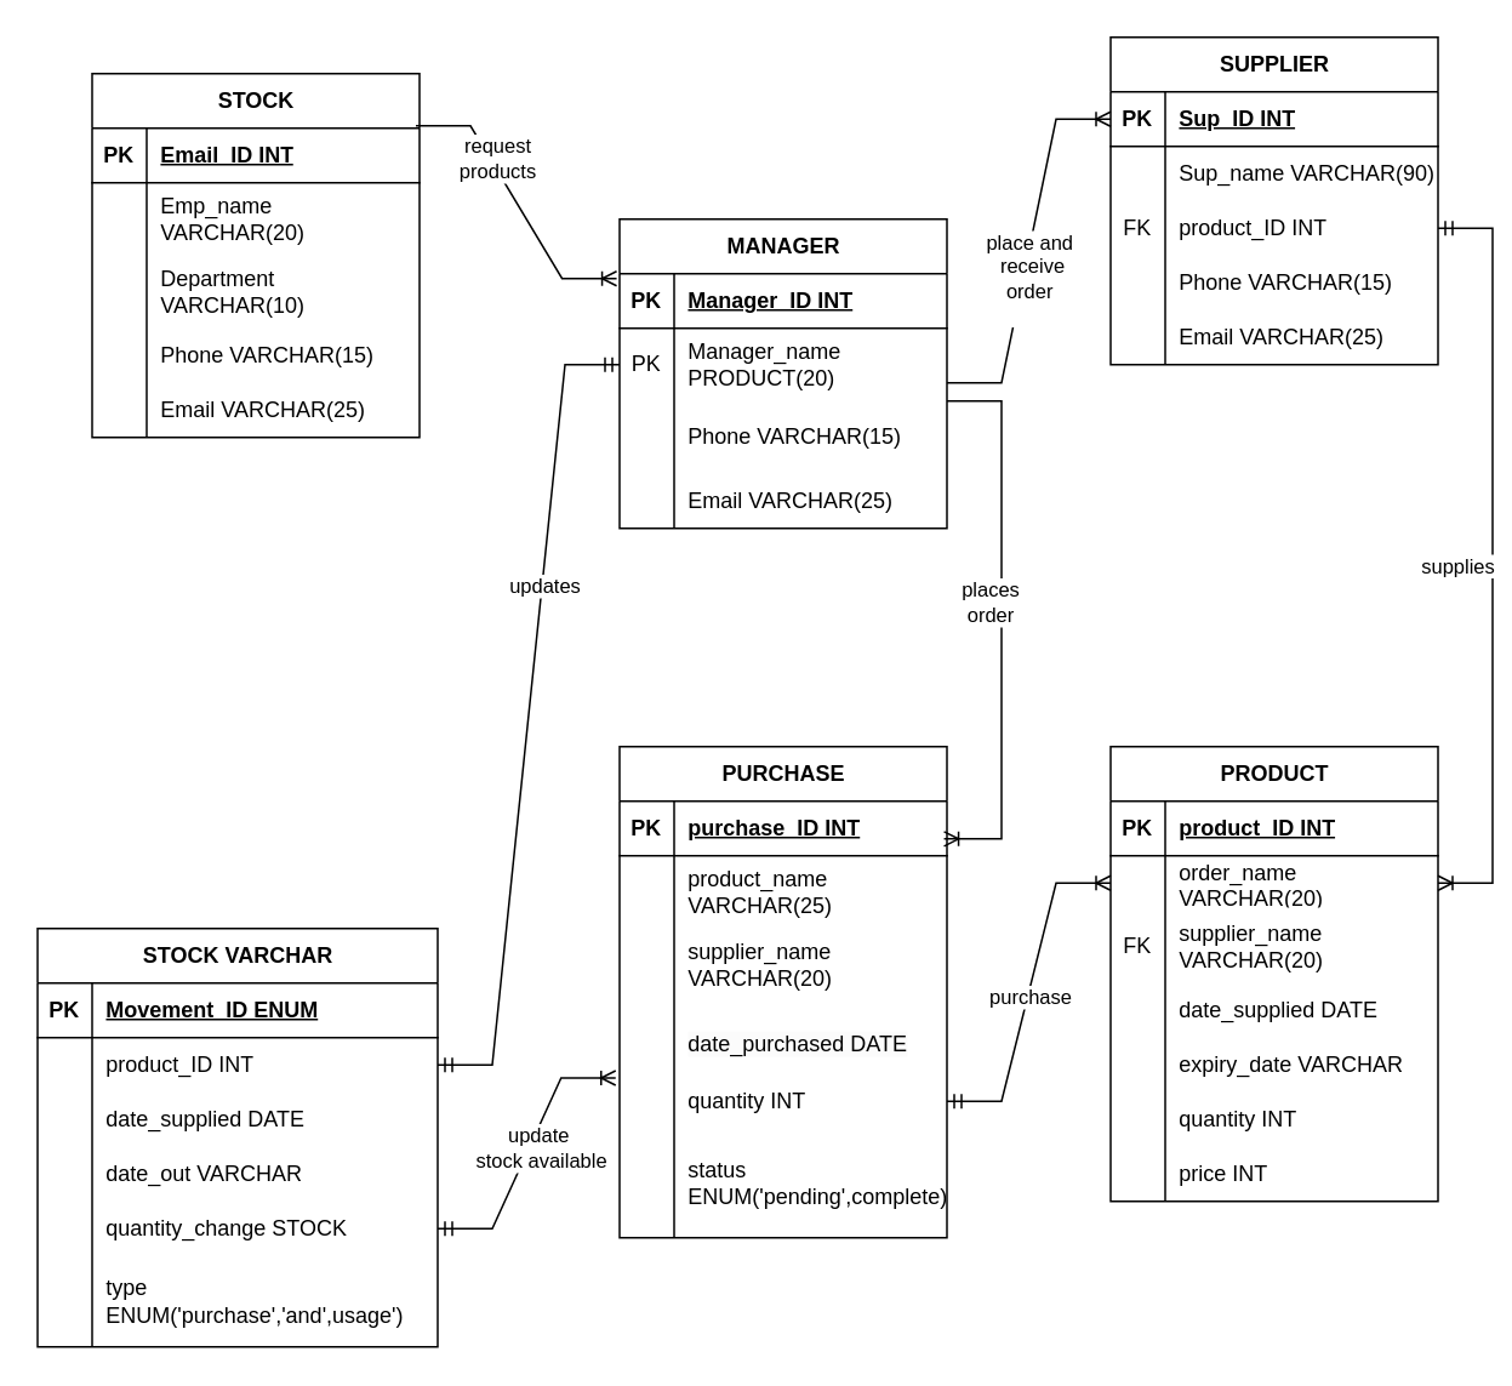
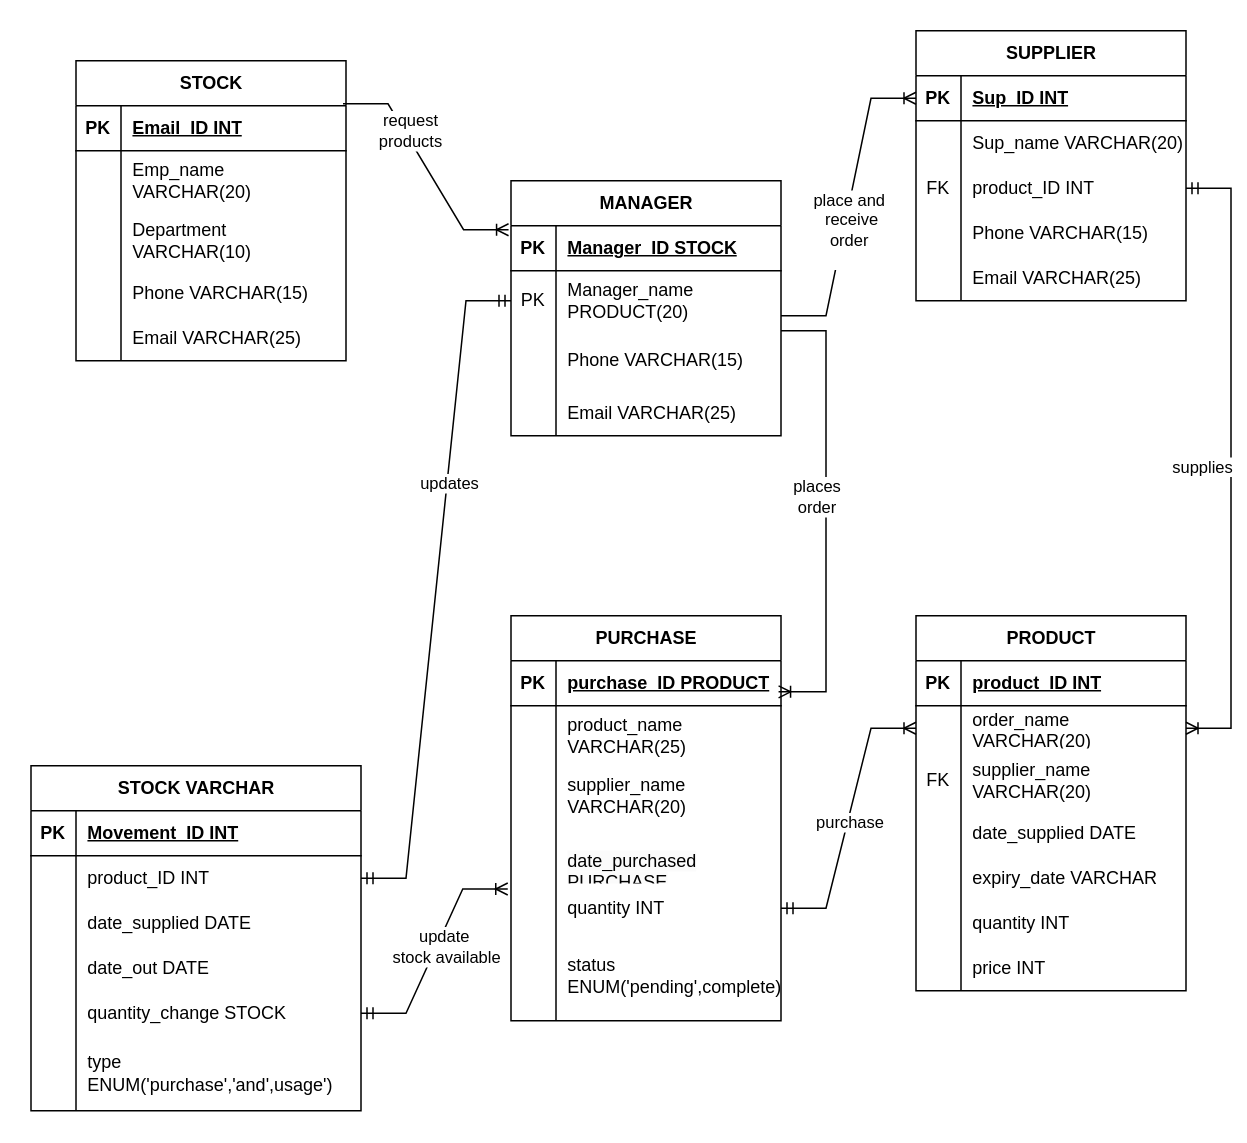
- <mxCell id="37" value="Sup_name VARCHAR(90)" style="shape=partialRectangle;connectable=0;fillColor=none;top=0;left=0;bottom=0;right=0;align=left;spacingLeft=6;overflow=hidden;whiteSpace=wrap;html=1;" vertex="1" parent="35"><mxGeometry x="30" width="150" height="30" as="geometry"><mxRectangle width="150" height="30" as="alternateBounds" /></mxGeometry></mxCell>
+ <mxCell id="37" value="Sup_name VARCHAR(20)" style="shape=partialRectangle;connectable=0;fillColor=none;top=0;left=0;bottom=0;right=0;align=left;spacingLeft=6;overflow=hidden;whiteSpace=wrap;html=1;" vertex="1" parent="35"><mxGeometry x="30" width="150" height="30" as="geometry"><mxRectangle width="150" height="30" as="alternateBounds" /></mxGeometry></mxCell>
- <mxCell id="5" value="Manager_ID INT" style="shape=partialRectangle;connectable=0;fillColor=none;top=0;left=0;bottom=0;right=0;align=left;spacingLeft=6;fontStyle=5;overflow=hidden;whiteSpace=wrap;html=1;" vertex="1" parent="3"><mxGeometry x="30" width="150" height="30" as="geometry"><mxRectangle width="150" height="30" as="alternateBounds" /></mxGeometry></mxCell>
+ <mxCell id="5" value="Manager_ID STOCK" style="shape=partialRectangle;connectable=0;fillColor=none;top=0;left=0;bottom=0;right=0;align=left;spacingLeft=6;fontStyle=5;overflow=hidden;whiteSpace=wrap;html=1;" vertex="1" parent="3"><mxGeometry x="30" width="150" height="30" as="geometry"><mxRectangle width="150" height="30" as="alternateBounds" /></mxGeometry></mxCell>
- <mxCell id="72" value="purchase_ID INT" style="shape=partialRectangle;connectable=0;fillColor=none;top=0;left=0;bottom=0;right=0;align=left;spacingLeft=6;fontStyle=5;overflow=hidden;whiteSpace=wrap;html=1;" vertex="1" parent="70"><mxGeometry x="30" width="150" height="30" as="geometry"><mxRectangle width="150" height="30" as="alternateBounds" /></mxGeometry></mxCell>
+ <mxCell id="72" value="purchase_ID PRODUCT" style="shape=partialRectangle;connectable=0;fillColor=none;top=0;left=0;bottom=0;right=0;align=left;spacingLeft=6;fontStyle=5;overflow=hidden;whiteSpace=wrap;html=1;" vertex="1" parent="70"><mxGeometry x="30" width="150" height="30" as="geometry"><mxRectangle width="150" height="30" as="alternateBounds" /></mxGeometry></mxCell>
- <mxCell id="91" value="Movement_ID ENUM" style="shape=partialRectangle;connectable=0;fillColor=none;top=0;left=0;bottom=0;right=0;align=left;spacingLeft=6;fontStyle=5;overflow=hidden;whiteSpace=wrap;html=1;" vertex="1" parent="89"><mxGeometry x="30" width="190" height="30" as="geometry"><mxRectangle width="190" height="30" as="alternateBounds" /></mxGeometry></mxCell>
+ <mxCell id="91" value="Movement_ID INT" style="shape=partialRectangle;connectable=0;fillColor=none;top=0;left=0;bottom=0;right=0;align=left;spacingLeft=6;fontStyle=5;overflow=hidden;whiteSpace=wrap;html=1;" vertex="1" parent="89"><mxGeometry x="30" width="190" height="30" as="geometry"><mxRectangle width="190" height="30" as="alternateBounds" /></mxGeometry></mxCell>
- <mxCell id="81" value="&lt;br&gt;&lt;span style=&quot;color: rgb(0, 0, 0); font-family: Helvetica; font-size: 12px; font-style: normal; font-variant-ligatures: normal; font-variant-caps: normal; font-weight: 400; letter-spacing: normal; orphans: 2; text-align: left; text-indent: 0px; text-transform: none; widows: 2; word-spacing: 0px; -webkit-text-stroke-width: 0px; white-space: normal; background-color: rgb(251, 251, 251); text-decoration-thickness: initial; text-decoration-style: initial; text-decoration-color: initial; float: none; display: inline !important;&quot;&gt;date_purchased DATE&lt;/span&gt;&lt;div&gt;&lt;br/&gt;&lt;/div&gt;" style="shape=partialRectangle;connectable=0;fillColor=none;top=0;left=0;bottom=0;right=0;align=left;spacingLeft=6;overflow=hidden;whiteSpace=wrap;html=1;" vertex="1" parent="79"><mxGeometry x="30" width="150" height="40" as="geometry"><mxRectangle width="150" height="40" as="alternateBounds" /></mxGeometry></mxCell>
+ <mxCell id="81" value="&lt;br&gt;&lt;span style=&quot;color: rgb(0, 0, 0); font-family: Helvetica; font-size: 12px; font-style: normal; font-variant-ligatures: normal; font-variant-caps: normal; font-weight: 400; letter-spacing: normal; orphans: 2; text-align: left; text-indent: 0px; text-transform: none; widows: 2; word-spacing: 0px; -webkit-text-stroke-width: 0px; white-space: normal; background-color: rgb(251, 251, 251); text-decoration-thickness: initial; text-decoration-style: initial; text-decoration-color: initial; float: none; display: inline !important;&quot;&gt;date_purchased PURCHASE&lt;/span&gt;&lt;div&gt;&lt;br/&gt;&lt;/div&gt;" style="shape=partialRectangle;connectable=0;fillColor=none;top=0;left=0;bottom=0;right=0;align=left;spacingLeft=6;overflow=hidden;whiteSpace=wrap;html=1;" vertex="1" parent="79"><mxGeometry x="30" width="150" height="40" as="geometry"><mxRectangle width="150" height="40" as="alternateBounds" /></mxGeometry></mxCell>
- <mxCell id="100" value="date_out VARCHAR" style="shape=partialRectangle;connectable=0;fillColor=none;top=0;left=0;bottom=0;right=0;align=left;spacingLeft=6;overflow=hidden;whiteSpace=wrap;html=1;" vertex="1" parent="98"><mxGeometry x="30" width="190" height="30" as="geometry"><mxRectangle width="190" height="30" as="alternateBounds" /></mxGeometry></mxCell>
+ <mxCell id="100" value="date_out DATE" style="shape=partialRectangle;connectable=0;fillColor=none;top=0;left=0;bottom=0;right=0;align=left;spacingLeft=6;overflow=hidden;whiteSpace=wrap;html=1;" vertex="1" parent="98"><mxGeometry x="30" width="190" height="30" as="geometry"><mxRectangle width="190" height="30" as="alternateBounds" /></mxGeometry></mxCell>
